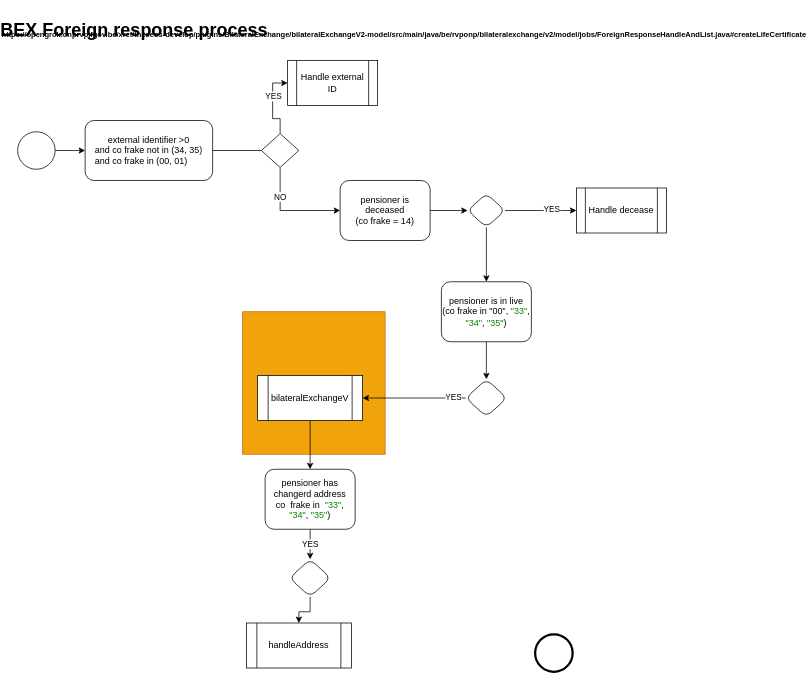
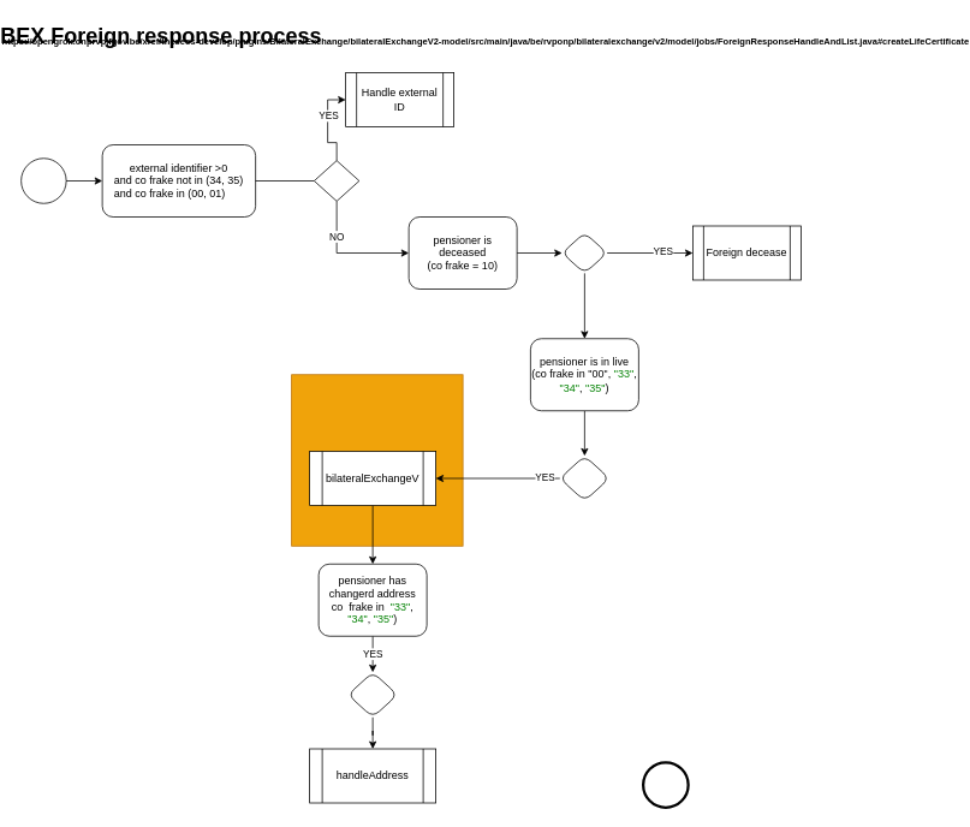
- <mxCell id="6" value="pensioner is deceased&lt;br&gt;(co frake = 14)" style="shape=ext;rounded=1;html=1;whiteSpace=wrap;" parent="1" vertex="1"><mxGeometry x="450" y="240" width="120" height="80" as="geometry" /></mxCell>
+ <mxCell id="6" value="pensioner is deceased&lt;br&gt;(co frake = 10)" style="shape=ext;rounded=1;html=1;whiteSpace=wrap;" parent="1" vertex="1"><mxGeometry x="450" y="240" width="120" height="80" as="geometry" /></mxCell>
- <mxCell id="21" value="Handle decease" style="shape=process;whiteSpace=wrap;html=1;backgroundOutline=1;" vertex="1" parent="1"><mxGeometry x="765" y="250" width="120" height="60" as="geometry" /></mxCell>
+ <mxCell id="21" value="Foreign decease" style="shape=process;whiteSpace=wrap;html=1;backgroundOutline=1;" vertex="1" parent="1"><mxGeometry x="765" y="250" width="120" height="60" as="geometry" /></mxCell>
- <mxCell id="33" value="handleAddress" style="shape=process;whiteSpace=wrap;html=1;backgroundOutline=1;" vertex="1" parent="1"><mxGeometry x="325" y="830" width="140" height="60" as="geometry" /></mxCell>
+ <mxCell id="33" value="handleAddress" style="shape=process;whiteSpace=wrap;html=1;backgroundOutline=1;" vertex="1" parent="1"><mxGeometry x="340" y="830" width="140" height="60" as="geometry" /></mxCell>
